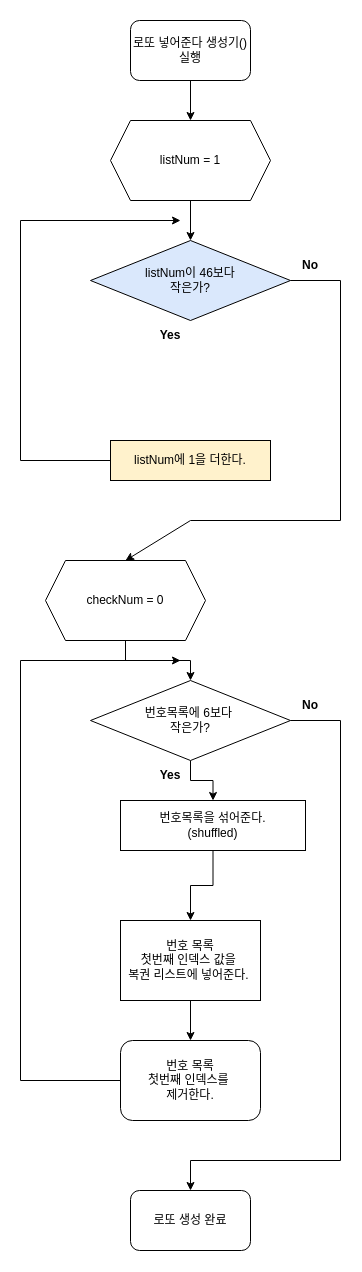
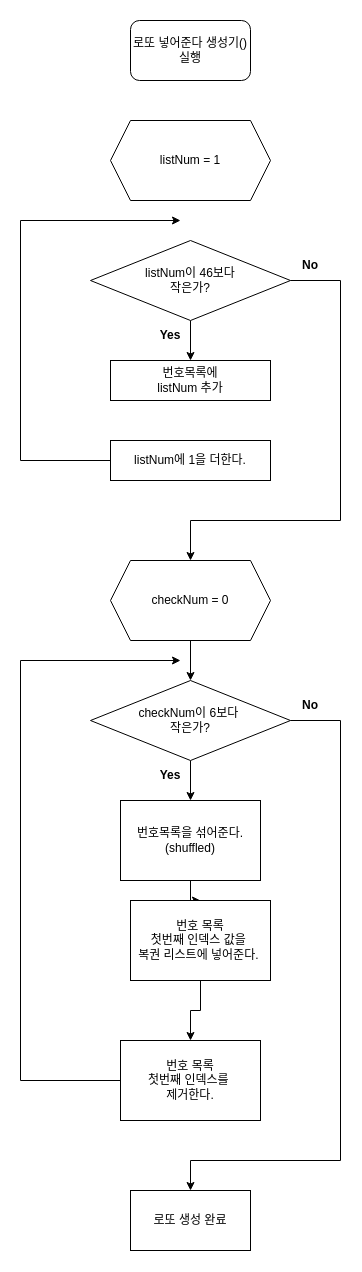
- <mxCell id="4" value="" style="edgeStyle=orthogonalEdgeStyle;rounded=0;orthogonalLoop=1;jettySize=auto;html=1;" edge="1" parent="1" source="5" target="3"><mxGeometry relative="1" as="geometry" /></mxCell>
- <mxCell id="2" value="" style="edgeStyle=orthogonalEdgeStyle;rounded=0;orthogonalLoop=1;jettySize=auto;html=1;" edge="1" parent="1" source="3" target="8"><mxGeometry relative="1" as="geometry" /></mxCell>
- <mxCell id="8" value="listNum이 46보다&lt;br&gt;작은가?" style="rhombus;whiteSpace=wrap;html=1;fillColor=#dae8fc;" vertex="1" parent="1"><mxGeometry x="90" y="240" width="200" height="80" as="geometry" /></mxCell>
+ <mxCell id="8" value="listNum이 46보다&lt;br&gt;작은가?" style="rhombus;whiteSpace=wrap;html=1;" vertex="1" parent="1"><mxGeometry x="90" y="240" width="200" height="80" as="geometry" /></mxCell>
+ <mxCell id="7" value="" style="edgeStyle=orthogonalEdgeStyle;rounded=0;orthogonalLoop=1;jettySize=auto;html=1;" edge="1" parent="1" source="8" target="6"><mxGeometry relative="1" as="geometry" /></mxCell>
+ <mxCell id="6" value="번호목록에 &lt;br&gt;listNum 추가" style="rounded=0;whiteSpace=wrap;html=1;" vertex="1" parent="1"><mxGeometry x="110" y="360" width="160" height="40" as="geometry" /></mxCell>
- <mxCell id="9" value="listNum에 1을 더한다." style="whiteSpace=wrap;html=1;rounded=0;fillColor=#fff2cc;" vertex="1" parent="1"><mxGeometry x="110" y="440" width="160" height="40" as="geometry" /></mxCell>
+ <mxCell id="9" value="listNum에 1을 더한다." style="whiteSpace=wrap;html=1;rounded=0;" vertex="1" parent="1"><mxGeometry x="110" y="440" width="160" height="40" as="geometry" /></mxCell>
- <mxCell id="15" value="checkNum = 0" style="shape=hexagon;perimeter=hexagonPerimeter2;whiteSpace=wrap;html=1;fixedSize=1;" vertex="1" parent="1"><mxGeometry x="45" y="560" width="160" height="80" as="geometry" /></mxCell>
+ <mxCell id="15" value="checkNum = 0" style="shape=hexagon;perimeter=hexagonPerimeter2;whiteSpace=wrap;html=1;fixedSize=1;" vertex="1" parent="1"><mxGeometry x="110" y="560" width="160" height="80" as="geometry" /></mxCell>
- <mxCell id="17" value="번호목록에 6보다&amp;nbsp;&lt;div&gt;작은가?&lt;/div&gt;" style="rhombus;whiteSpace=wrap;html=1;" vertex="1" parent="1"><mxGeometry x="90" y="680" width="200" height="80" as="geometry" /></mxCell>
+ <mxCell id="17" value="checkNum이 6보다&amp;nbsp;&lt;div&gt;작은가?&lt;/div&gt;" style="rhombus;whiteSpace=wrap;html=1;" vertex="1" parent="1"><mxGeometry x="90" y="680" width="200" height="80" as="geometry" /></mxCell>
- <mxCell id="13" value="번호목록을 섞어준다.&lt;br&gt;(shuffled)" style="rounded=0;whiteSpace=wrap;html=1;" vertex="1" parent="1"><mxGeometry x="120" y="800" width="185" height="50" as="geometry" /></mxCell>
+ <mxCell id="13" value="번호목록을 섞어준다.&lt;br&gt;(shuffled)" style="rounded=0;whiteSpace=wrap;html=1;" vertex="1" parent="1"><mxGeometry x="120" y="800" width="140" height="80" as="geometry" /></mxCell>
- <mxCell id="19" value="번호 목록&lt;br&gt;첫번째 인덱스 값을&amp;nbsp;&lt;div&gt;복권 리스트에 넣어준다.&amp;nbsp;&lt;/div&gt;" style="rounded=0;whiteSpace=wrap;html=1;" vertex="1" parent="1"><mxGeometry x="120" y="920" width="140" height="80" as="geometry" /></mxCell>
+ <mxCell id="19" value="번호 목록&lt;br&gt;첫번째 인덱스 값을&amp;nbsp;&lt;div&gt;복권 리스트에 넣어준다.&amp;nbsp;&lt;/div&gt;" style="rounded=0;whiteSpace=wrap;html=1;" vertex="1" parent="1"><mxGeometry x="130" y="900" width="140" height="80" as="geometry" /></mxCell>
- <mxCell id="20" value="번호 목록&lt;br&gt;첫번째 인덱스를&amp;nbsp;&lt;div&gt;제거한다.&lt;/div&gt;" style="whiteSpace=wrap;html=1;rounded=1;" vertex="1" parent="1"><mxGeometry x="120" y="1040" width="140" height="80" as="geometry" /></mxCell>
+ <mxCell id="20" value="번호 목록&lt;br&gt;첫번째 인덱스를&amp;nbsp;&lt;div&gt;제거한다.&lt;/div&gt;" style="rounded=0;whiteSpace=wrap;html=1;" vertex="1" parent="1"><mxGeometry x="120" y="1040" width="140" height="80" as="geometry" /></mxCell>
- <mxCell id="25" value="로또 생성 완료" style="rounded=1;whiteSpace=wrap;html=1;" vertex="1" parent="1"><mxGeometry x="130" y="1190" width="120" height="60" as="geometry" /></mxCell>
+ <mxCell id="25" value="로또 생성 완료" style="whiteSpace=wrap;html=1;rounded=0;" vertex="1" parent="1"><mxGeometry x="130" y="1190" width="120" height="60" as="geometry" /></mxCell>
